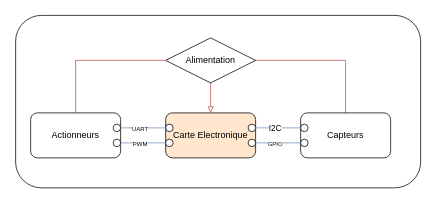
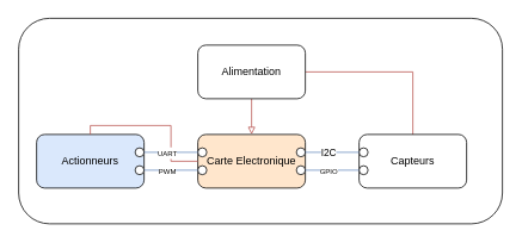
- <mxCell id="9" value="" style="endArrow=none;html=1;rounded=0;entryX=0;entryY=0.5;entryDx=0;entryDy=0;exitX=0.5;exitY=0;exitDx=0;exitDy=0;edgeStyle=orthogonalEdgeStyle;fillColor=#f8cecc;strokeColor=#b85450;" parent="1" source="8" target="6" edge="1"><mxGeometry width="50" height="50" relative="1" as="geometry"><mxPoint x="60" y="110" as="sourcePoint" /><mxPoint x="110" y="60" as="targetPoint" /></mxGeometry></mxCell>
+ <mxCell id="9" value="" style="endArrow=none;html=1;rounded=0;exitX=0.5;exitY=0;exitDx=0;exitDy=0;edgeStyle=orthogonalEdgeStyle;fillColor=#f8cecc;strokeColor=#b85450;" parent="1" source="8" target="3" edge="1"><mxGeometry width="50" height="50" relative="1" as="geometry"><mxPoint x="60" y="110" as="sourcePoint" /><mxPoint x="110" y="60" as="targetPoint" /></mxGeometry></mxCell>
- <mxCell id="6" value="Alimentation" style="rhombus;whiteSpace=wrap;html=1;" parent="1" vertex="1"><mxGeometry x="220" y="50" width="120" height="60" as="geometry" /></mxCell>
+ <mxCell id="6" value="Alimentation" style="rounded=1;whiteSpace=wrap;html=1;" parent="1" vertex="1"><mxGeometry x="220" y="50" width="120" height="60" as="geometry" /></mxCell>
- <mxCell id="8" value="Actionneurs" style="rounded=1;whiteSpace=wrap;html=1;" parent="1" vertex="1"><mxGeometry x="40" y="150" width="120" height="60" as="geometry" /></mxCell>
+ <mxCell id="8" value="Actionneurs" style="rounded=1;whiteSpace=wrap;html=1;fillColor=#dae8fc;" parent="1" vertex="1"><mxGeometry x="40" y="150" width="120" height="60" as="geometry" /></mxCell>
